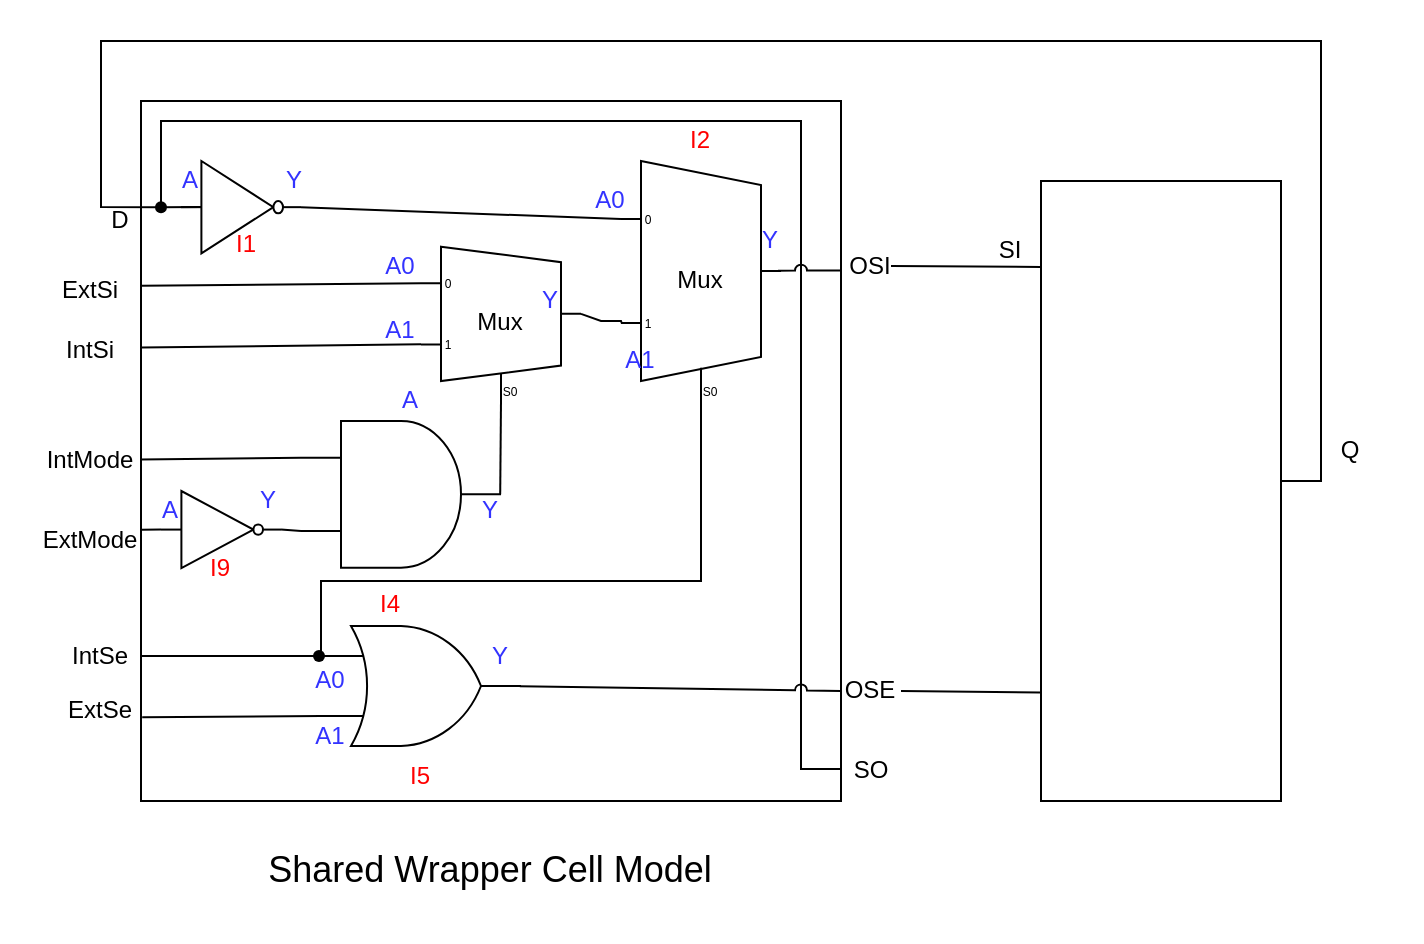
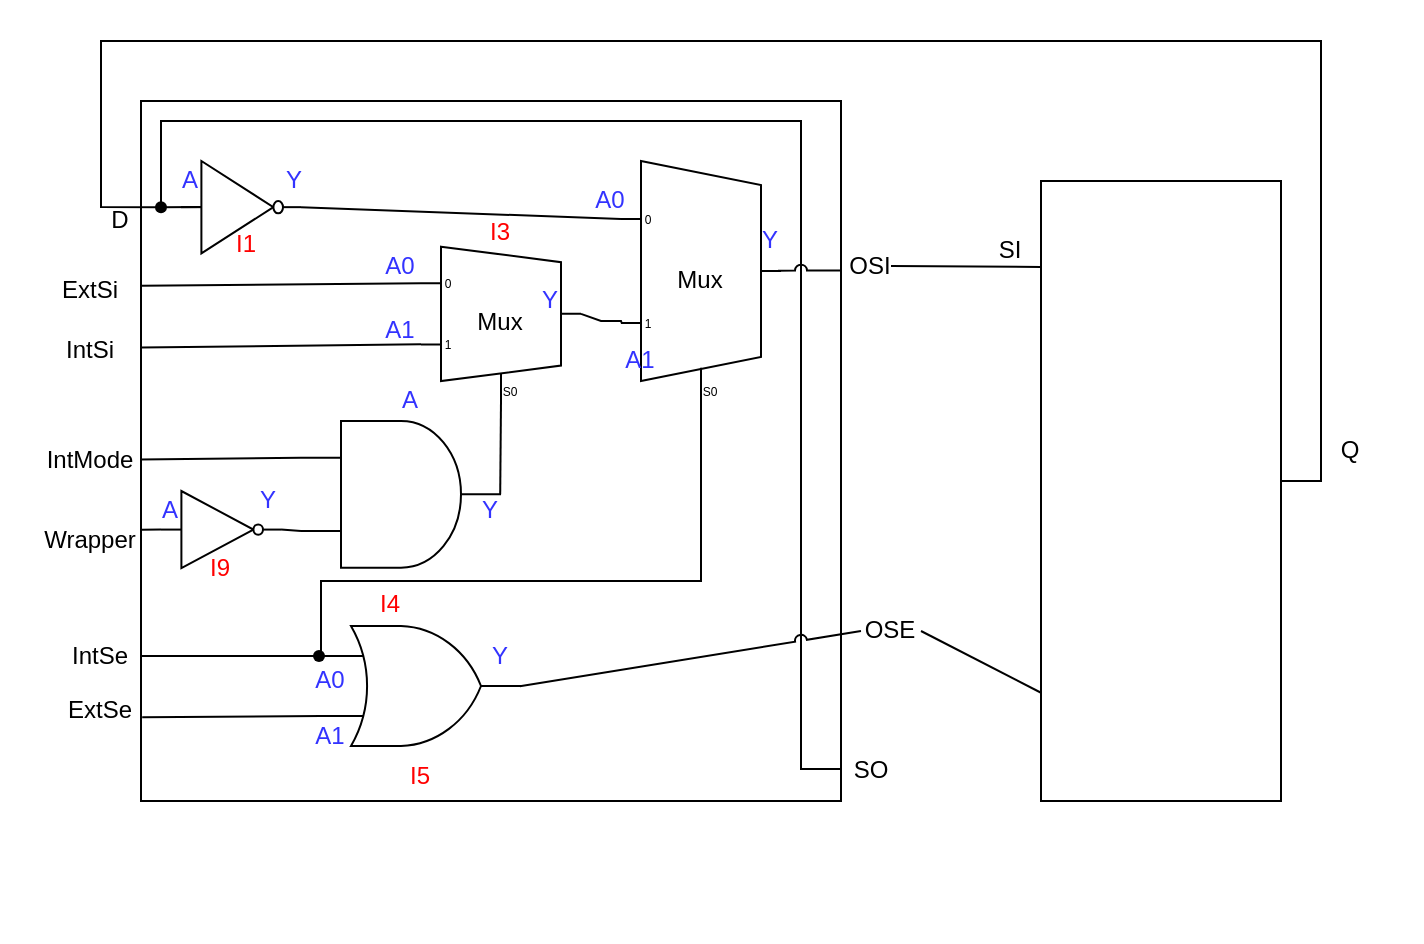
- <mxCell id="18" value="&lt;font style=&quot;color: rgb(255, 0, 0);&quot;&gt;I2&lt;/font&gt;" style="text;html=1;align=center;verticalAlign=middle;whiteSpace=wrap;rounded=0;" parent="16" vertex="1"><mxGeometry x="25" width="30" height="20" as="geometry" /></mxCell>
+ <mxCell id="23" value="&lt;font style=&quot;color: rgb(255, 0, 0);&quot;&gt;I3&lt;/font&gt;" style="text;html=1;align=center;verticalAlign=middle;whiteSpace=wrap;rounded=0;" parent="21" vertex="1"><mxGeometry x="25" width="30" height="12.857" as="geometry" /></mxCell>
- <mxCell id="7" value="ExtMode" style="text;html=1;align=center;verticalAlign=middle;whiteSpace=wrap;rounded=0;" parent="1" vertex="1"><mxGeometry x="20" y="255" width="50" height="30" as="geometry" /></mxCell>
+ <mxCell id="7" value="Wrapper" style="text;html=1;align=center;verticalAlign=middle;whiteSpace=wrap;rounded=0;" parent="1" vertex="1"><mxGeometry x="20" y="255" width="50" height="30" as="geometry" /></mxCell>
- <mxCell id="11" value="OSE" style="text;html=1;align=center;verticalAlign=middle;whiteSpace=wrap;rounded=0;" parent="1" vertex="1"><mxGeometry x="420" y="330" width="30" height="30" as="geometry" /></mxCell>
+ <mxCell id="11" value="OSE" style="text;html=1;align=center;verticalAlign=middle;whiteSpace=wrap;rounded=0;" parent="1" vertex="1"><mxGeometry x="430" y="300" width="30" height="30" as="geometry" /></mxCell>
- <mxCell id="60" value="&lt;font style=&quot;font-size: 18px;&quot;&gt;Shared Wrapper Cell Model&lt;/font&gt;" style="text;html=1;align=center;verticalAlign=middle;whiteSpace=wrap;rounded=0;" parent="1" vertex="1"><mxGeometry x="125" y="420" width="240" height="30" as="geometry" /></mxCell>
